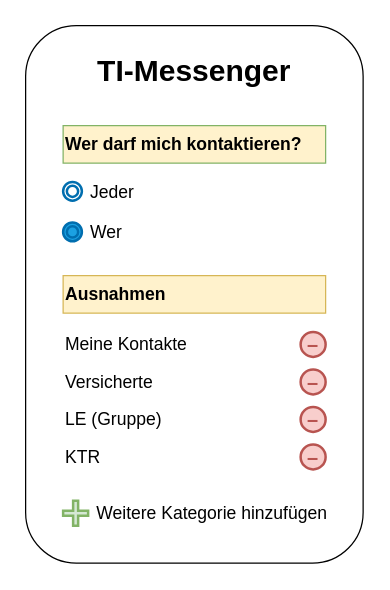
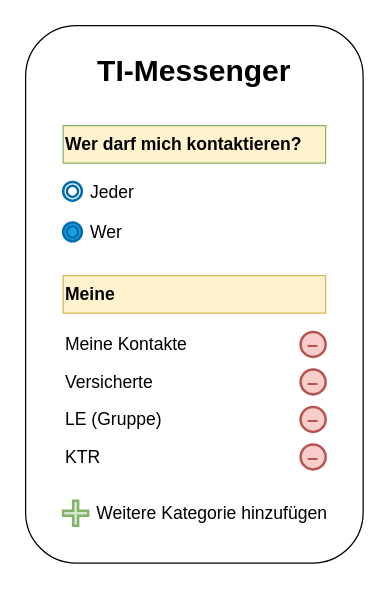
- <mxCell id="10" value="&lt;h3&gt;Ausnahmen&lt;/h3&gt;" style="rounded=0;whiteSpace=wrap;html=1;fillColor=#fff2cc;strokeColor=#d6b656;align=left;" vertex="1" parent="1"><mxGeometry x="50" y="220" width="210" height="30" as="geometry" /></mxCell>
+ <mxCell id="10" value="&lt;h3&gt;Meine&lt;/h3&gt;" style="rounded=0;whiteSpace=wrap;html=1;fillColor=#fff2cc;strokeColor=#d6b656;align=left;" vertex="1" parent="1"><mxGeometry x="50" y="220" width="210" height="30" as="geometry" /></mxCell>
